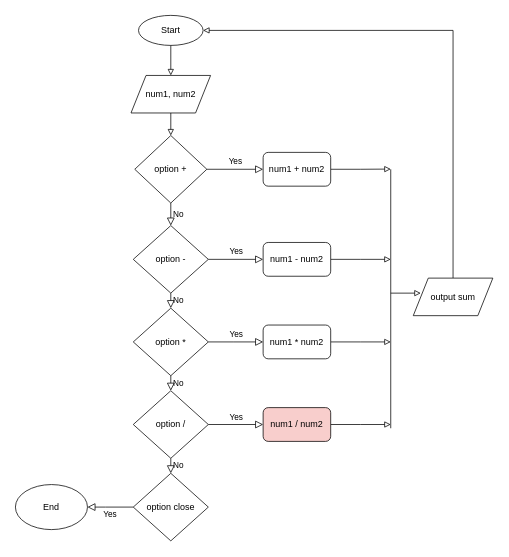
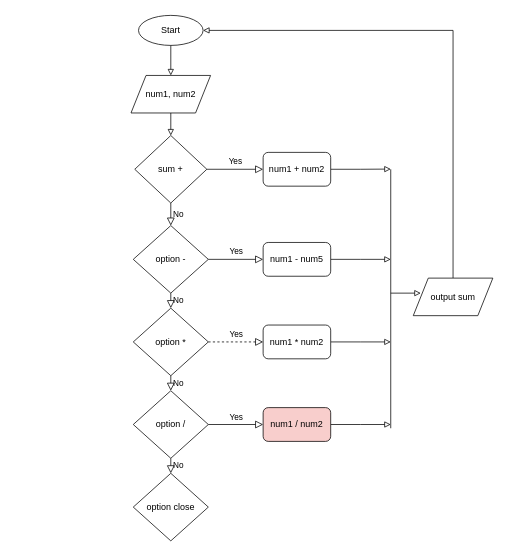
- <mxCell id="4" value="option +" style="rhombus;whiteSpace=wrap;html=1;" vertex="1" parent="1"><mxGeometry x="179" y="180" width="96" height="90" as="geometry" /></mxCell>
+ <mxCell id="4" value="sum +" style="rhombus;whiteSpace=wrap;html=1;" vertex="1" parent="1"><mxGeometry x="179" y="180" width="96" height="90" as="geometry" /></mxCell>
- <mxCell id="15" value="num1 - num2" style="rounded=1;whiteSpace=wrap;html=1;" vertex="1" parent="1"><mxGeometry x="350" y="322.5" width="90" height="45" as="geometry" /></mxCell>
+ <mxCell id="15" value="num1 - num5" style="rounded=1;whiteSpace=wrap;html=1;" vertex="1" parent="1"><mxGeometry x="350" y="322.5" width="90" height="45" as="geometry" /></mxCell>
- <mxCell id="21" value="Yes" style="edgeStyle=orthogonalEdgeStyle;rounded=0;html=1;jettySize=auto;orthogonalLoop=1;fontSize=11;endArrow=block;endFill=0;endSize=8;strokeWidth=1;shadow=0;labelBackgroundColor=none;exitX=1;exitY=0.5;exitDx=0;exitDy=0;entryX=0;entryY=0.5;entryDx=0;entryDy=0;" edge="1" parent="1" source="17" target="20"><mxGeometry y="10" relative="1" as="geometry"><mxPoint as="offset" /><mxPoint x="287" y="355" as="sourcePoint" /><mxPoint x="360" y="355" as="targetPoint" /><Array as="points"><mxPoint x="310" y="455" /><mxPoint x="310" y="455" /></Array></mxGeometry></mxCell>
+ <mxCell id="21" value="Yes" style="edgeStyle=orthogonalEdgeStyle;rounded=0;html=1;jettySize=auto;orthogonalLoop=1;fontSize=11;endArrow=block;endFill=0;endSize=8;strokeWidth=1;shadow=0;labelBackgroundColor=none;exitX=1;exitY=0.5;exitDx=0;exitDy=0;entryX=0;entryY=0.5;entryDx=0;entryDy=0;dashed=1;" edge="1" parent="1" source="17" target="20"><mxGeometry y="10" relative="1" as="geometry"><mxPoint as="offset" /><mxPoint x="287" y="355" as="sourcePoint" /><mxPoint x="360" y="355" as="targetPoint" /><Array as="points"><mxPoint x="310" y="455" /><mxPoint x="310" y="455" /></Array></mxGeometry></mxCell>
- <mxCell id="7" value="End" style="ellipse;whiteSpace=wrap;html=1;" vertex="1" parent="1"><mxGeometry x="20" y="645" width="96" height="60" as="geometry" /></mxCell>
- <mxCell id="29" value="Yes" style="edgeStyle=orthogonalEdgeStyle;rounded=0;html=1;jettySize=auto;orthogonalLoop=1;fontSize=11;endArrow=block;endFill=0;endSize=8;strokeWidth=1;shadow=0;labelBackgroundColor=none;exitX=0;exitY=0.5;exitDx=0;exitDy=0;entryX=1;entryY=0.5;entryDx=0;entryDy=0;" edge="1" parent="1" source="27" target="7"><mxGeometry y="10" relative="1" as="geometry"><mxPoint as="offset" /><mxPoint x="287" y="465" as="sourcePoint" /><mxPoint x="360" y="465" as="targetPoint" /><Array as="points"><mxPoint x="140" y="675" /><mxPoint x="140" y="675" /></Array></mxGeometry></mxCell>
